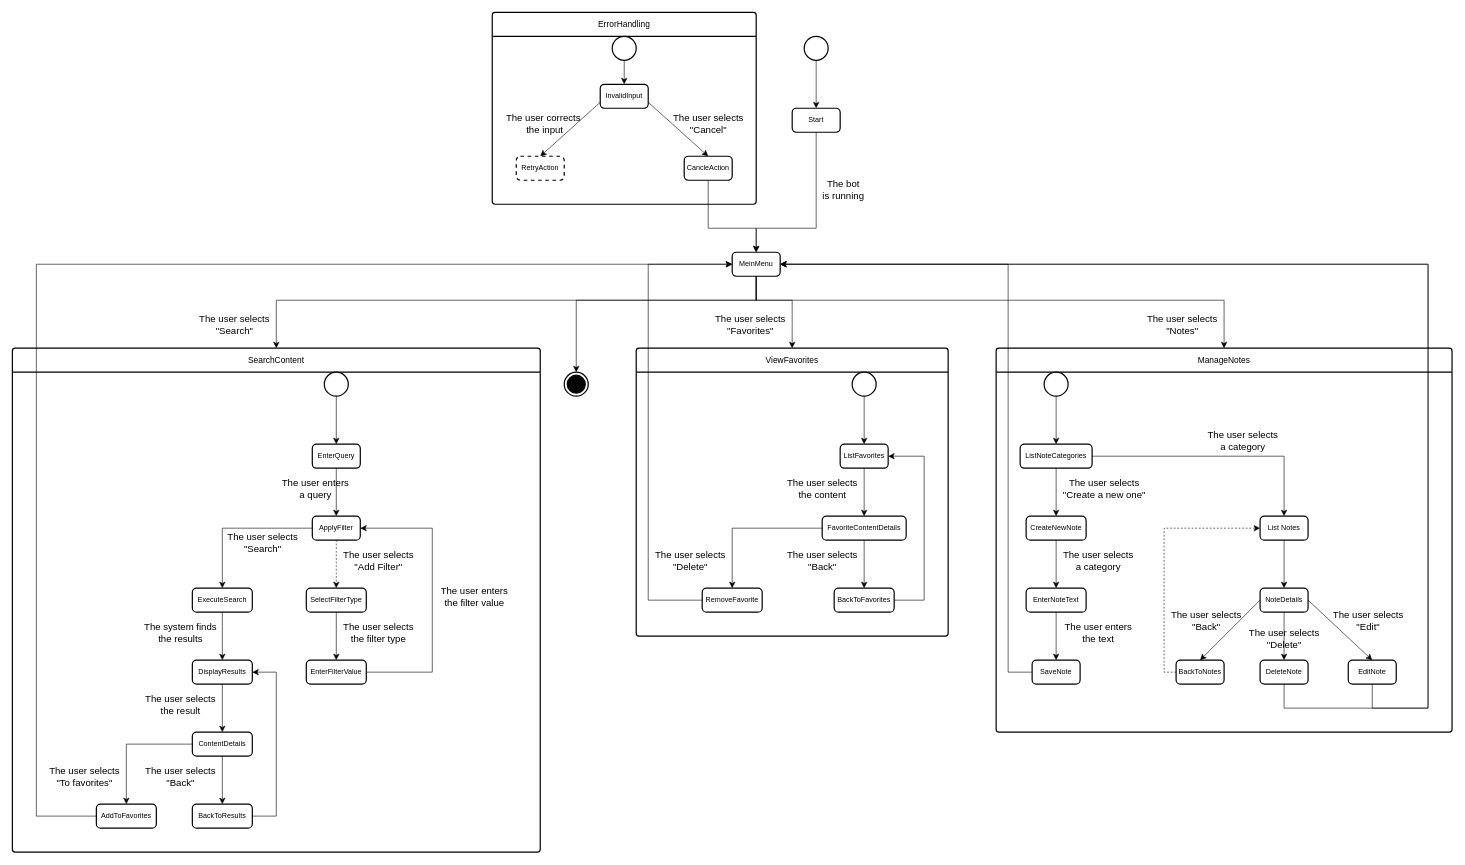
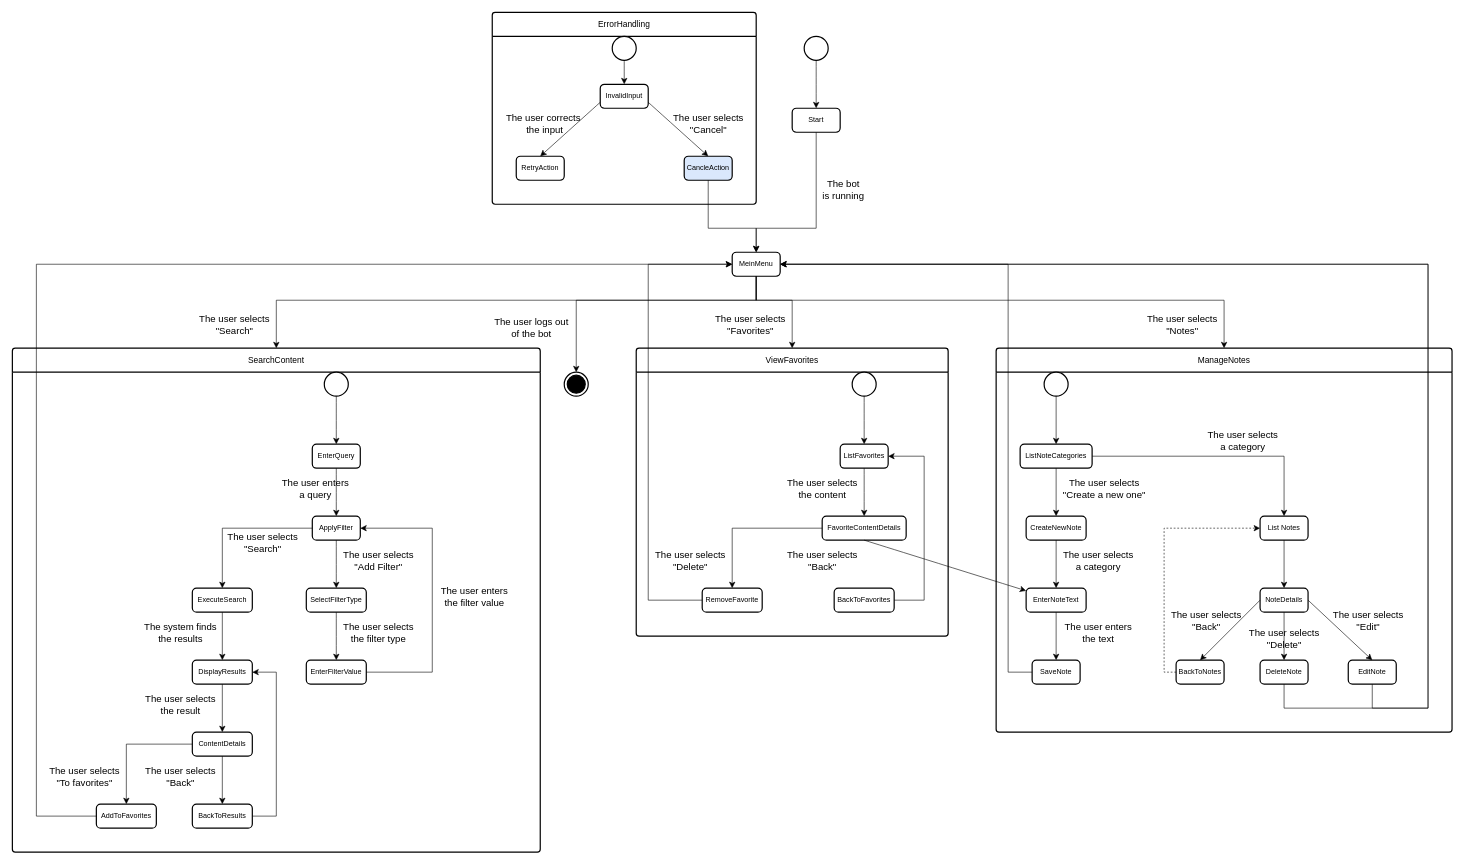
- <mxCell id="7" value="RetryAction" style="rounded=1;whiteSpace=wrap;html=1;absoluteArcSize=1;arcSize=14;strokeWidth=2;dashed=1;" vertex="1" parent="1"><mxGeometry x="860" y="260" width="80" height="40" as="geometry" /></mxCell>
+ <mxCell id="7" value="RetryAction" style="rounded=1;whiteSpace=wrap;html=1;absoluteArcSize=1;arcSize=14;strokeWidth=2;" vertex="1" parent="1"><mxGeometry x="860" y="260" width="80" height="40" as="geometry" /></mxCell>
- <mxCell id="8" value="CancleAction" style="rounded=1;whiteSpace=wrap;html=1;absoluteArcSize=1;arcSize=14;strokeWidth=2;" vertex="1" parent="1"><mxGeometry x="1140" y="260" width="80" height="40" as="geometry" /></mxCell>
+ <mxCell id="8" value="CancleAction" style="rounded=1;whiteSpace=wrap;html=1;absoluteArcSize=1;arcSize=14;strokeWidth=2;fillColor=#dae8fc;" vertex="1" parent="1"><mxGeometry x="1140" y="260" width="80" height="40" as="geometry" /></mxCell>
+ <mxCell id="106" value="The user logs out&lt;div&gt;of the bot&lt;/div&gt;" style="text;html=1;align=center;verticalAlign=middle;resizable=0;points=[];autosize=1;strokeColor=none;fillColor=none;fontSize=16;" vertex="1" parent="1"><mxGeometry x="810" y="520" width="150" height="50" as="geometry" /></mxCell>
- <mxCell id="77" value="" style="endArrow=classic;html=1;rounded=0;fontSize=12;startSize=8;endSize=8;curved=1;exitX=0.5;exitY=1;exitDx=0;exitDy=0;entryX=0.5;entryY=0;entryDx=0;entryDy=0;dashed=1;" edge="1" parent="1" source="72" target="73"><mxGeometry width="50" height="50" relative="1" as="geometry"><mxPoint x="670" y="850" as="sourcePoint" /><mxPoint x="620" y="950" as="targetPoint" /></mxGeometry></mxCell>
+ <mxCell id="77" value="" style="endArrow=classic;html=1;rounded=0;fontSize=12;startSize=8;endSize=8;curved=1;exitX=0.5;exitY=1;exitDx=0;exitDy=0;entryX=0.5;entryY=0;entryDx=0;entryDy=0;" edge="1" parent="1" source="72" target="73"><mxGeometry width="50" height="50" relative="1" as="geometry"><mxPoint x="670" y="850" as="sourcePoint" /><mxPoint x="620" y="950" as="targetPoint" /></mxGeometry></mxCell>
- <mxCell id="28" value="" style="endArrow=classic;html=1;rounded=0;fontSize=12;startSize=8;endSize=8;curved=1;exitX=0.5;exitY=1;exitDx=0;exitDy=0;entryX=0.5;entryY=0;entryDx=0;entryDy=0;" edge="1" parent="1" source="24" target="25"><mxGeometry width="50" height="50" relative="1" as="geometry"><mxPoint x="1370" y="1000" as="sourcePoint" /><mxPoint x="1370" y="1080" as="targetPoint" /></mxGeometry></mxCell>
+ <mxCell id="28" value="" style="endArrow=classic;html=1;rounded=0;fontSize=12;startSize=8;endSize=8;curved=1;exitX=0.5;exitY=1;exitDx=0;exitDy=0;" edge="1" parent="1" source="24" target="41"><mxGeometry width="50" height="50" relative="1" as="geometry"><mxPoint x="1370" y="1000" as="sourcePoint" /><mxPoint x="1370" y="1080" as="targetPoint" /></mxGeometry></mxCell>
